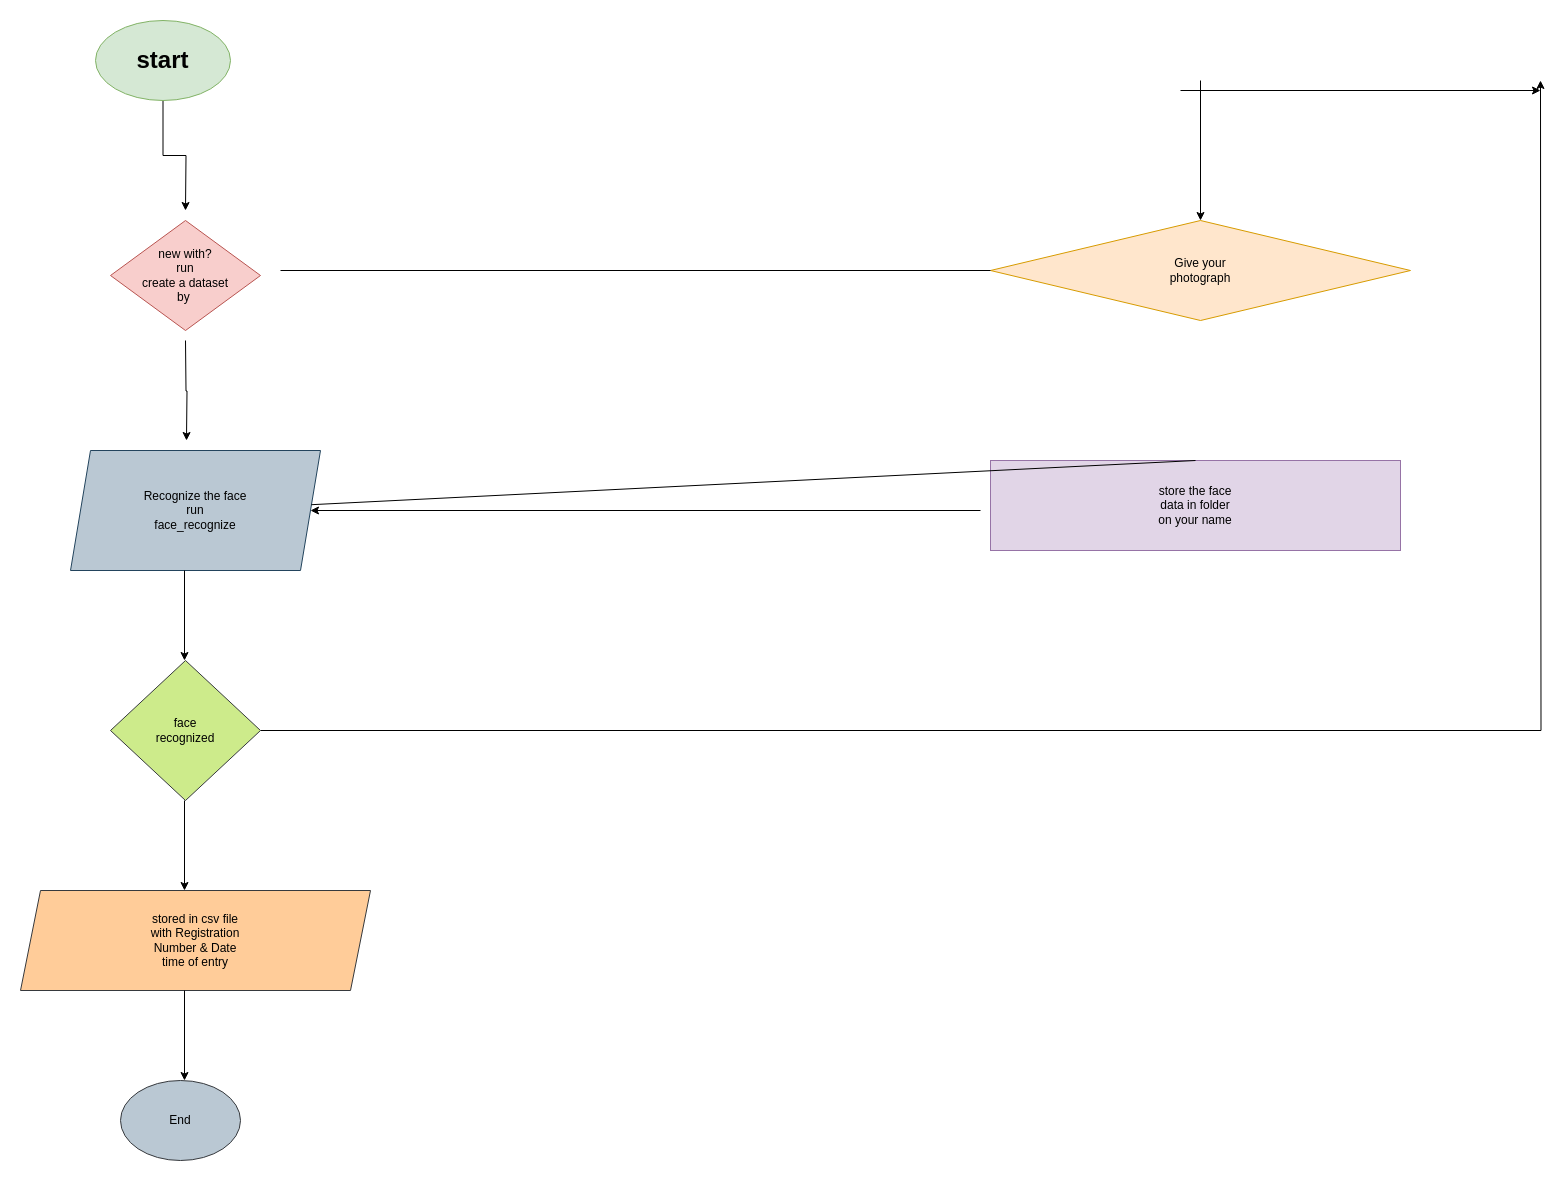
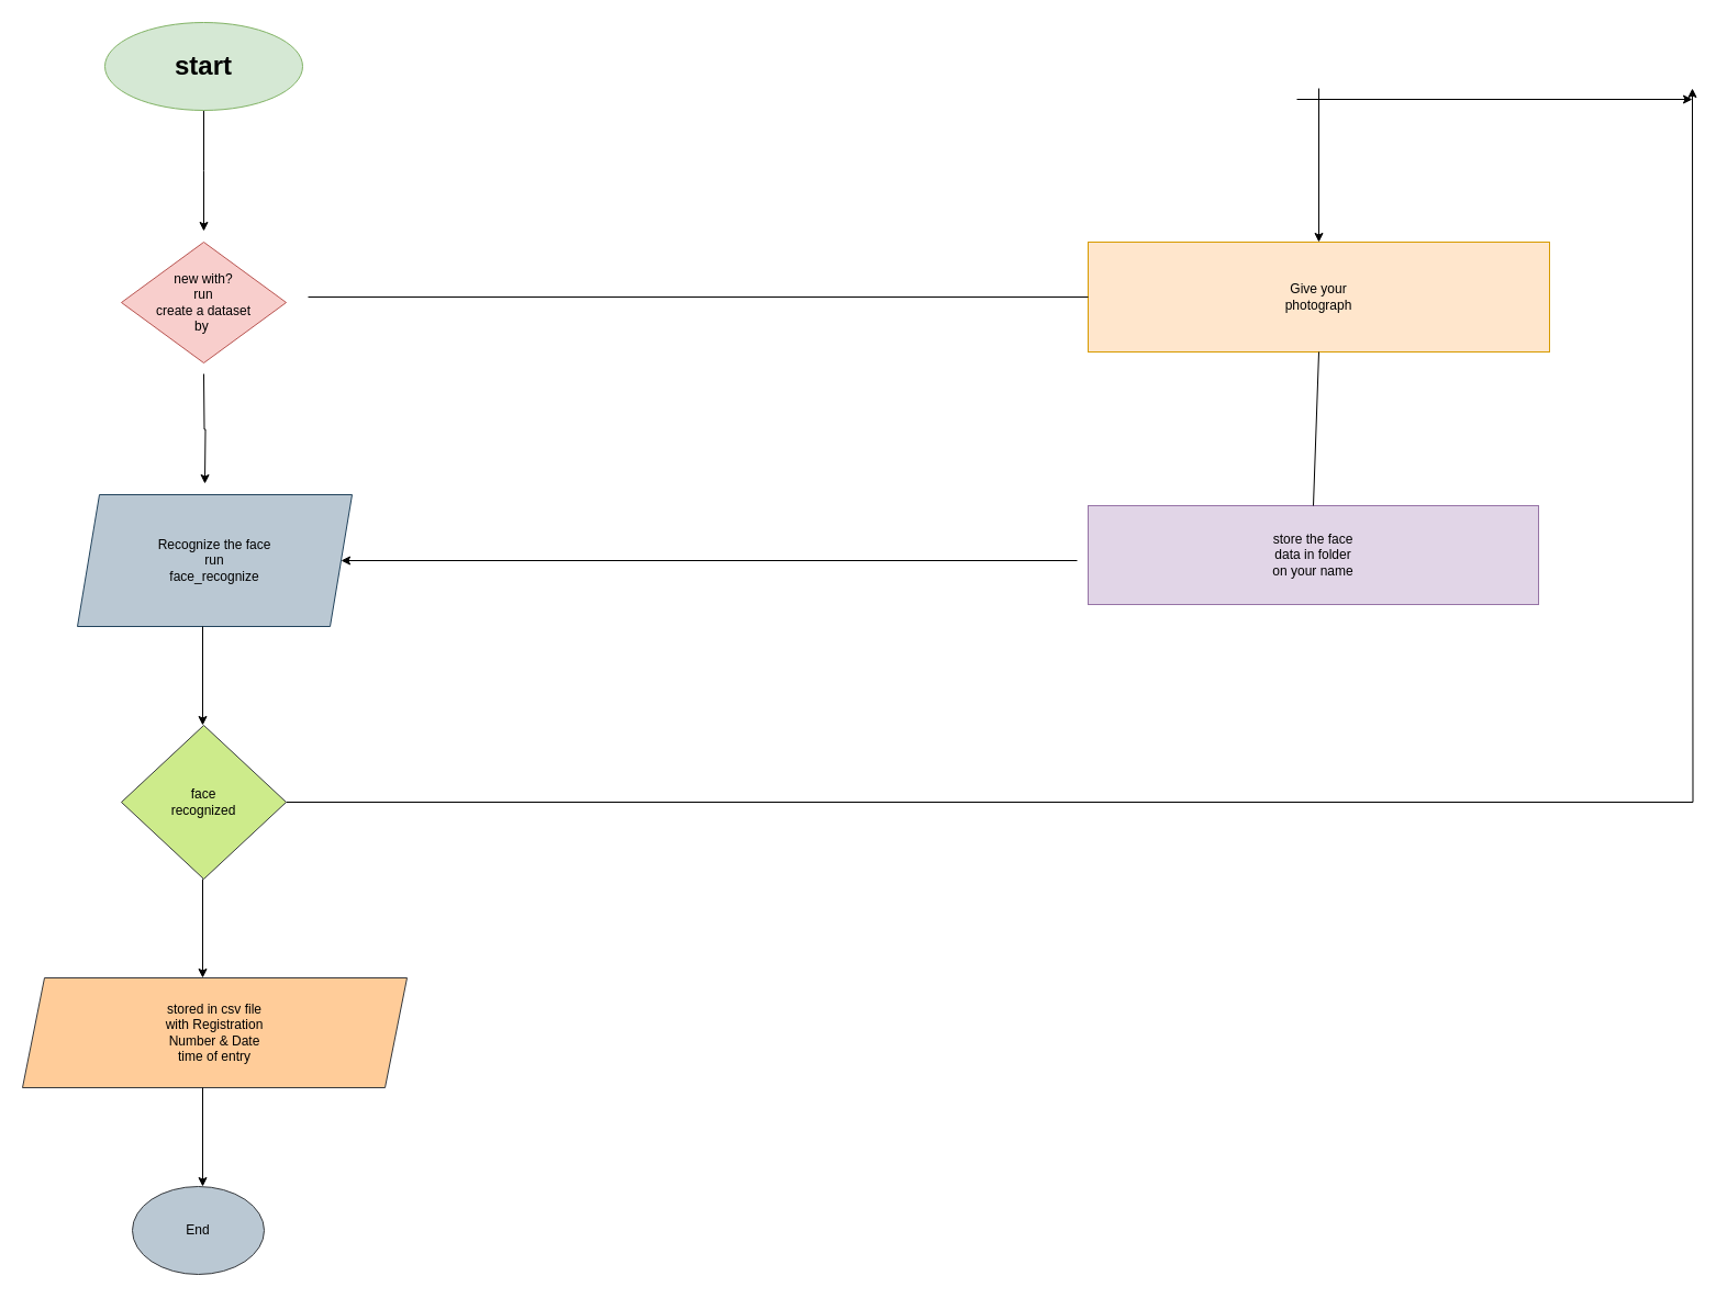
- <mxCell id="3" value="&lt;h1&gt;start&lt;/h1&gt;" style="ellipse;whiteSpace=wrap;html=1;fillColor=#d5e8d4;strokeColor=#82b366;" vertex="1" parent="1"><mxGeometry x="95" y="20" width="135" height="80" as="geometry" /></mxCell>
+ <mxCell id="3" value="&lt;h1&gt;start&lt;/h1&gt;" style="ellipse;whiteSpace=wrap;html=1;fillColor=#d5e8d4;strokeColor=#82b366;" vertex="1" parent="1"><mxGeometry x="95" y="20" width="180" height="80" as="geometry" /></mxCell>
- <mxCell id="14" value="Give your&lt;div&gt;photograph&lt;/div&gt;" style="rhombus;whiteSpace=wrap;html=1;fillColor=#ffe6cc;strokeColor=#d79b00;" vertex="1" parent="1"><mxGeometry x="990" y="220" width="420" height="100" as="geometry" /></mxCell>
+ <mxCell id="14" value="Give your&lt;div&gt;photograph&lt;/div&gt;" style="rounded=0;whiteSpace=wrap;html=1;fillColor=#ffe6cc;strokeColor=#d79b00;" vertex="1" parent="1"><mxGeometry x="990" y="220" width="420" height="100" as="geometry" /></mxCell>
- <mxCell id="18" value="" style="endArrow=none;html=1;rounded=0;exitX=0.5;exitY=0;exitDx=0;exitDy=0;" edge="1" parent="1" source="13" target="5"><mxGeometry width="50" height="50" relative="1" as="geometry"><mxPoint x="560" y="700" as="sourcePoint" /><mxPoint x="610" y="650" as="targetPoint" /></mxGeometry></mxCell>
+ <mxCell id="18" value="" style="endArrow=none;html=1;rounded=0;entryX=0.5;entryY=1;entryDx=0;entryDy=0;exitX=0.5;exitY=0;exitDx=0;exitDy=0;" edge="1" parent="1" source="13" target="14"><mxGeometry width="50" height="50" relative="1" as="geometry"><mxPoint x="560" y="700" as="sourcePoint" /><mxPoint x="610" y="650" as="targetPoint" /></mxGeometry></mxCell>
